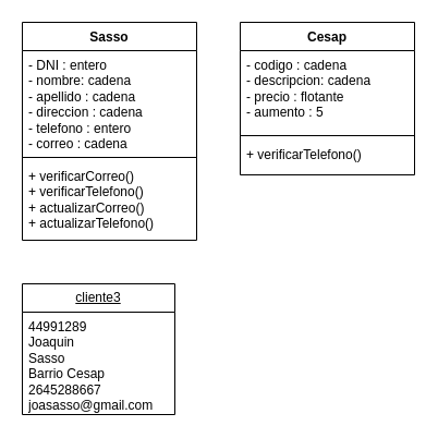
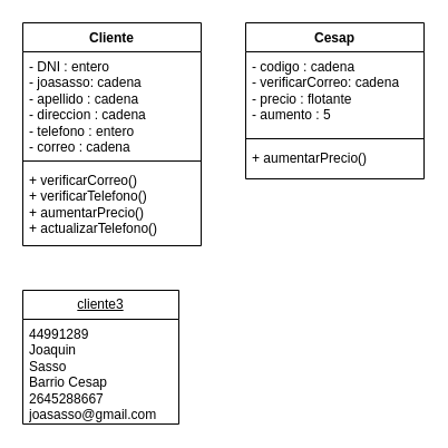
- <mxCell id="2" value="Sasso" style="swimlane;fontStyle=1;align=center;verticalAlign=top;childLayout=stackLayout;horizontal=1;startSize=26;horizontalStack=0;resizeParent=1;resizeParentMax=0;resizeLast=0;collapsible=1;marginBottom=0;whiteSpace=wrap;html=1;" vertex="1" parent="1"><mxGeometry x="20" y="20" width="160" height="200" as="geometry" /></mxCell>
+ <mxCell id="2" value="Cliente" style="swimlane;fontStyle=1;align=center;verticalAlign=top;childLayout=stackLayout;horizontal=1;startSize=26;horizontalStack=0;resizeParent=1;resizeParentMax=0;resizeLast=0;collapsible=1;marginBottom=0;whiteSpace=wrap;html=1;" vertex="1" parent="1"><mxGeometry x="20" y="20" width="160" height="200" as="geometry" /></mxCell>
- <mxCell id="7" value="&lt;div&gt;- codigo : cadena&lt;/div&gt;&lt;div&gt;- descripcion: cadena&lt;/div&gt;&lt;div&gt;-&amp;nbsp;&lt;span style=&quot;background-color: initial;&quot;&gt;precio : flotante&lt;/span&gt;&lt;span style=&quot;background-color: initial;&quot;&gt;&amp;nbsp;&lt;/span&gt;&lt;/div&gt;&lt;div&gt;&lt;span style=&quot;background-color: initial;&quot;&gt;- aumento : 5&lt;/span&gt;&lt;/div&gt;" style="text;strokeColor=none;fillColor=none;align=left;verticalAlign=top;spacingLeft=4;spacingRight=4;overflow=hidden;rotatable=0;points=[[0,0.5],[1,0.5]];portConstraint=eastwest;whiteSpace=wrap;html=1;" vertex="1" parent="6"><mxGeometry y="26" width="160" height="74" as="geometry" /></mxCell>
+ <mxCell id="7" value="&lt;div&gt;- codigo : cadena&lt;/div&gt;&lt;div&gt;- verificarCorreo: cadena&lt;/div&gt;&lt;div&gt;-&amp;nbsp;&lt;span style=&quot;background-color: initial;&quot;&gt;precio : flotante&lt;/span&gt;&lt;span style=&quot;background-color: initial;&quot;&gt;&amp;nbsp;&lt;/span&gt;&lt;/div&gt;&lt;div&gt;&lt;span style=&quot;background-color: initial;&quot;&gt;- aumento : 5&lt;/span&gt;&lt;/div&gt;" style="text;strokeColor=none;fillColor=none;align=left;verticalAlign=top;spacingLeft=4;spacingRight=4;overflow=hidden;rotatable=0;points=[[0,0.5],[1,0.5]];portConstraint=eastwest;whiteSpace=wrap;html=1;" vertex="1" parent="6"><mxGeometry y="26" width="160" height="74" as="geometry" /></mxCell>
- <mxCell id="3" value="&lt;div&gt;- DNI : entero&lt;/div&gt;&lt;div&gt;- nombre: cadena&lt;/div&gt;&lt;div&gt;- apellido : cadena&lt;/div&gt;&lt;div&gt;- direccion : cadena&lt;/div&gt;- telefono : entero&lt;div&gt;- correo : cadena&lt;/div&gt;&lt;div&gt;&lt;br&gt;&lt;/div&gt;" style="text;strokeColor=none;fillColor=none;align=left;verticalAlign=top;spacingLeft=4;spacingRight=4;overflow=hidden;rotatable=0;points=[[0,0.5],[1,0.5]];portConstraint=eastwest;whiteSpace=wrap;html=1;" vertex="1" parent="2"><mxGeometry y="26" width="160" height="94" as="geometry" /></mxCell>
+ <mxCell id="3" value="&lt;div&gt;- DNI : entero&lt;/div&gt;&lt;div&gt;- joasasso: cadena&lt;/div&gt;&lt;div&gt;- apellido : cadena&lt;/div&gt;&lt;div&gt;- direccion : cadena&lt;/div&gt;- telefono : entero&lt;div&gt;- correo : cadena&lt;/div&gt;&lt;div&gt;&lt;br&gt;&lt;/div&gt;" style="text;strokeColor=none;fillColor=none;align=left;verticalAlign=top;spacingLeft=4;spacingRight=4;overflow=hidden;rotatable=0;points=[[0,0.5],[1,0.5]];portConstraint=eastwest;whiteSpace=wrap;html=1;" vertex="1" parent="2"><mxGeometry y="26" width="160" height="94" as="geometry" /></mxCell>
- <mxCell id="9" value="+ verificarTelefono()&lt;div&gt;&lt;br&gt;&lt;/div&gt;" style="text;strokeColor=none;fillColor=none;align=left;verticalAlign=top;spacingLeft=4;spacingRight=4;overflow=hidden;rotatable=0;points=[[0,0.5],[1,0.5]];portConstraint=eastwest;whiteSpace=wrap;html=1;" vertex="1" parent="6"><mxGeometry y="108" width="160" height="32" as="geometry" /></mxCell>
+ <mxCell id="9" value="+ aumentarPrecio()&lt;div&gt;&lt;br&gt;&lt;/div&gt;" style="text;strokeColor=none;fillColor=none;align=left;verticalAlign=top;spacingLeft=4;spacingRight=4;overflow=hidden;rotatable=0;points=[[0,0.5],[1,0.5]];portConstraint=eastwest;whiteSpace=wrap;html=1;" vertex="1" parent="6"><mxGeometry y="108" width="160" height="32" as="geometry" /></mxCell>
- <mxCell id="5" value="&lt;div&gt;+ verificarCorreo()&lt;/div&gt;&lt;div&gt;+ verificarTelefono()&lt;/div&gt;+ actualizarCorreo()&lt;div&gt;+ actualizarTelefono()&lt;/div&gt;" style="text;strokeColor=none;fillColor=none;align=left;verticalAlign=top;spacingLeft=4;spacingRight=4;overflow=hidden;rotatable=0;points=[[0,0.5],[1,0.5]];portConstraint=eastwest;whiteSpace=wrap;html=1;" vertex="1" parent="2"><mxGeometry y="128" width="160" height="72" as="geometry" /></mxCell>
+ <mxCell id="5" value="&lt;div&gt;+ verificarCorreo()&lt;/div&gt;&lt;div&gt;+ verificarTelefono()&lt;/div&gt;+ aumentarPrecio()&lt;div&gt;+ actualizarTelefono()&lt;/div&gt;" style="text;strokeColor=none;fillColor=none;align=left;verticalAlign=top;spacingLeft=4;spacingRight=4;overflow=hidden;rotatable=0;points=[[0,0.5],[1,0.5]];portConstraint=eastwest;whiteSpace=wrap;html=1;" vertex="1" parent="2"><mxGeometry y="128" width="160" height="72" as="geometry" /></mxCell>
